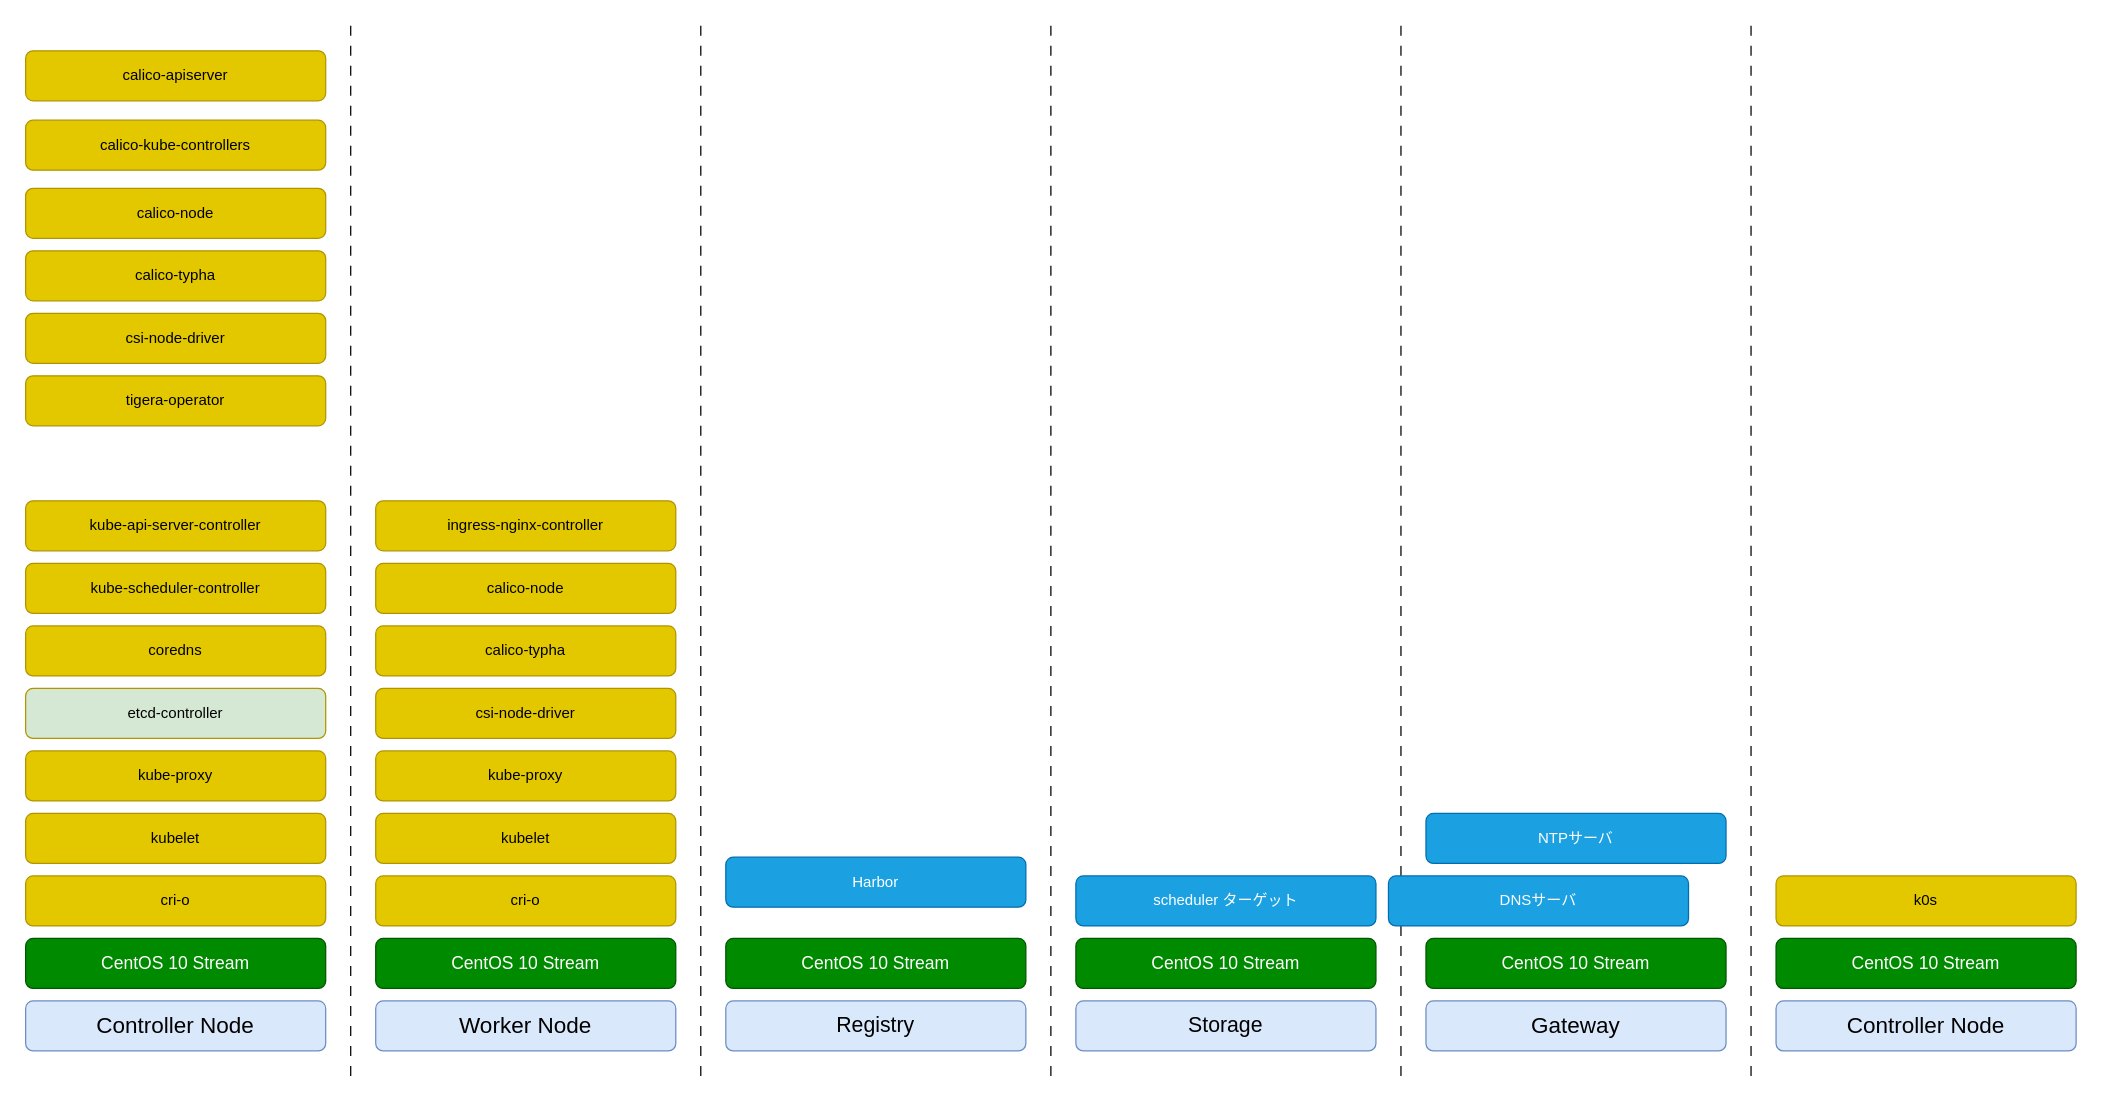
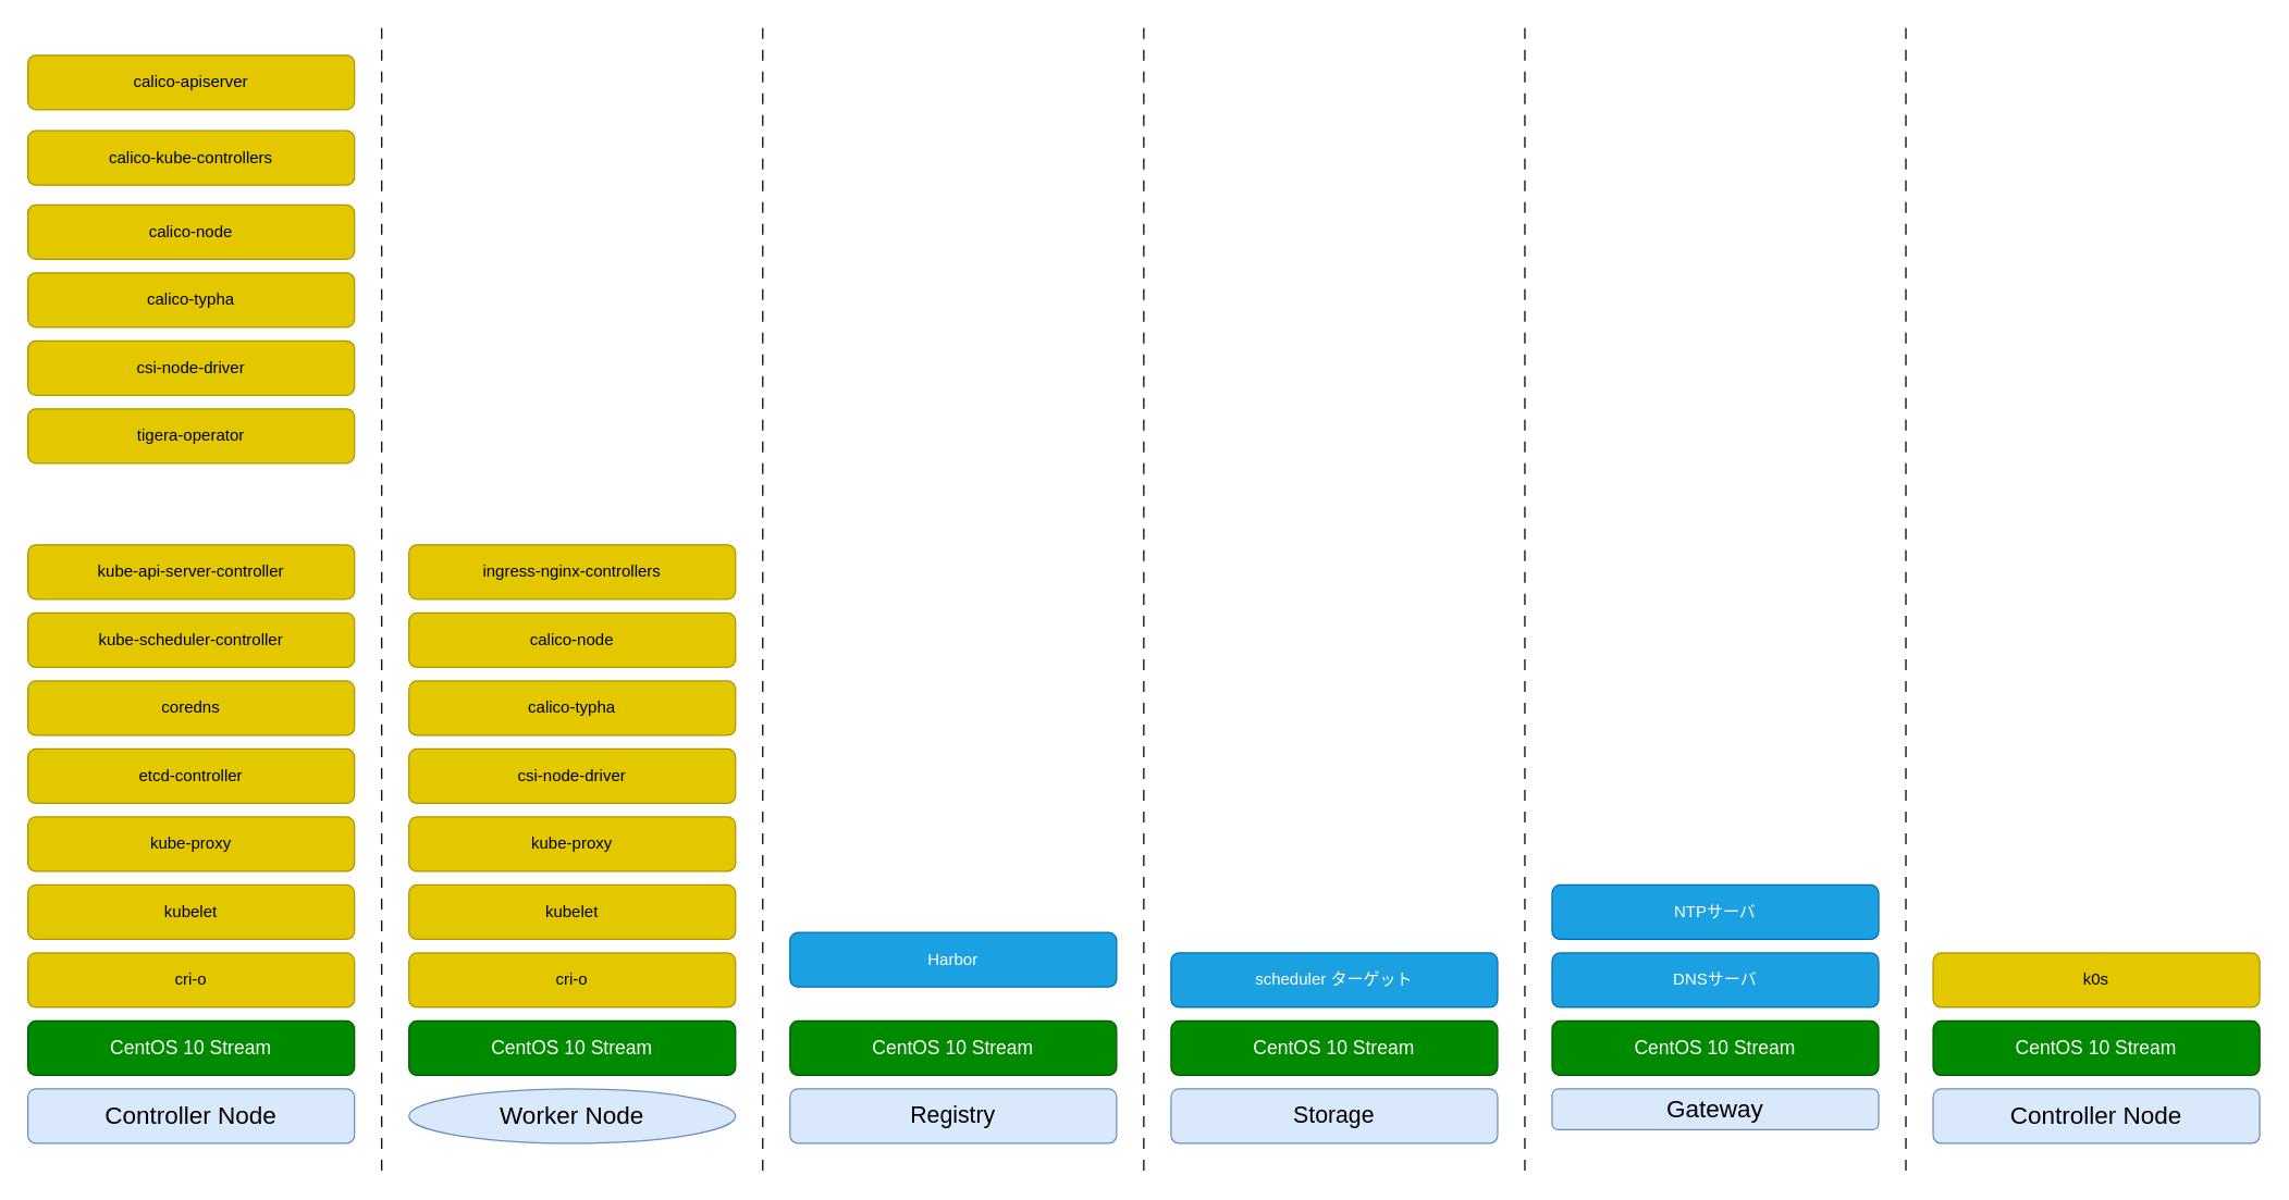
- <mxCell id="30" value="ingress-nginx-controller" style="rounded=1;whiteSpace=wrap;html=1;fillColor=#e3c800;strokeColor=#B09500;fontColor=#000000;" parent="1" vertex="1"><mxGeometry x="300" y="400" width="240" height="40" as="geometry" /></mxCell>
+ <mxCell id="30" value="ingress-nginx-controllers" style="rounded=1;whiteSpace=wrap;html=1;fillColor=#e3c800;strokeColor=#B09500;fontColor=#000000;" parent="1" vertex="1"><mxGeometry x="300" y="400" width="240" height="40" as="geometry" /></mxCell>
- <mxCell id="10" value="etcd-controller" style="rounded=1;whiteSpace=wrap;html=1;fillColor=#d5e8d4;strokeColor=#B09500;fontColor=#000000;" parent="1" vertex="1"><mxGeometry x="20" y="550" width="240" height="40" as="geometry" /></mxCell>
+ <mxCell id="10" value="etcd-controller" style="rounded=1;whiteSpace=wrap;html=1;fillColor=#e3c800;strokeColor=#B09500;fontColor=#000000;" parent="1" vertex="1"><mxGeometry x="20" y="550" width="240" height="40" as="geometry" /></mxCell>
- <mxCell id="38" value="&lt;div&gt;DNSサーバ&lt;/div&gt;" style="rounded=1;whiteSpace=wrap;html=1;fillColor=#1ba1e2;strokeColor=#006EAF;fontColor=#ffffff;" parent="1" vertex="1"><mxGeometry x="1110" y="700" width="240" height="40" as="geometry" /></mxCell>
+ <mxCell id="38" value="&lt;div&gt;DNSサーバ&lt;/div&gt;" style="rounded=1;whiteSpace=wrap;html=1;fillColor=#1ba1e2;strokeColor=#006EAF;fontColor=#ffffff;" parent="1" vertex="1"><mxGeometry x="1140" y="700" width="240" height="40" as="geometry" /></mxCell>
- <mxCell id="16" value="&lt;font style=&quot;font-size: 18px;&quot;&gt;Worker Node&lt;/font&gt;" style="rounded=1;whiteSpace=wrap;html=1;fillColor=#dae8fc;strokeColor=#6c8ebf;" parent="1" vertex="1"><mxGeometry x="300" y="800" width="240" height="40" as="geometry" /></mxCell>
+ <mxCell id="16" value="&lt;font style=&quot;font-size: 18px;&quot;&gt;Worker Node&lt;/font&gt;" style="ellipse;whiteSpace=wrap;html=1;fillColor=#dae8fc;strokeColor=#6c8ebf;" parent="1" vertex="1"><mxGeometry x="300" y="800" width="240" height="40" as="geometry" /></mxCell>
- <mxCell id="36" value="&lt;div style=&quot;font-size: 18px;&quot;&gt;&lt;font style=&quot;font-size: 18px;&quot;&gt;Gateway&lt;/font&gt;&lt;/div&gt;" style="rounded=1;whiteSpace=wrap;html=1;fillColor=#dae8fc;strokeColor=#6c8ebf;" parent="1" vertex="1"><mxGeometry x="1140" y="800" width="240" height="40" as="geometry" /></mxCell>
+ <mxCell id="36" value="&lt;div style=&quot;font-size: 18px;&quot;&gt;&lt;font style=&quot;font-size: 18px;&quot;&gt;Gateway&lt;/font&gt;&lt;/div&gt;" style="rounded=1;whiteSpace=wrap;html=1;fillColor=#dae8fc;strokeColor=#6c8ebf;" parent="1" vertex="1"><mxGeometry x="1140" y="800" width="240" height="30" as="geometry" /></mxCell>
